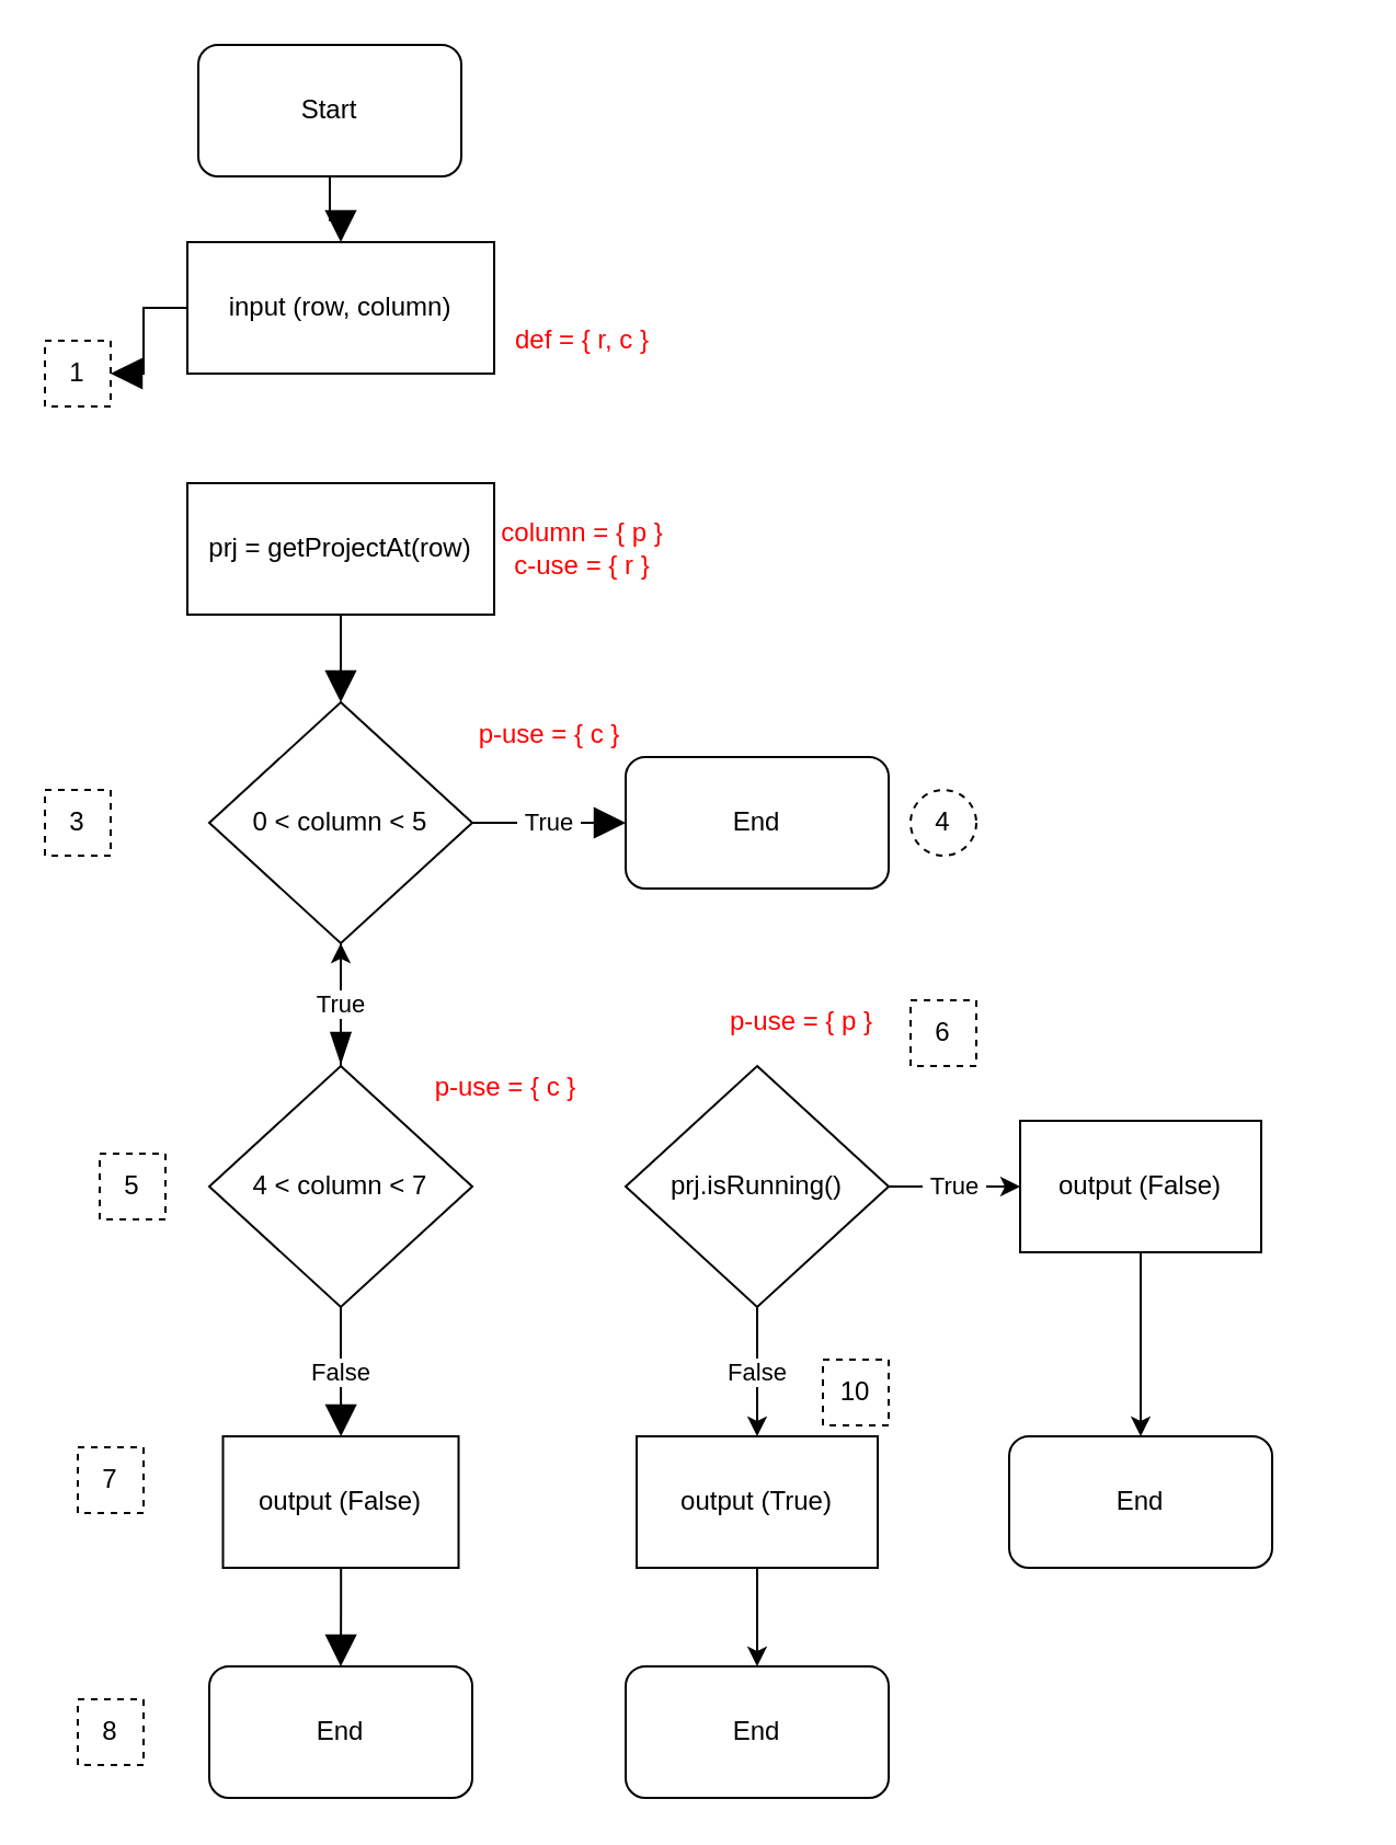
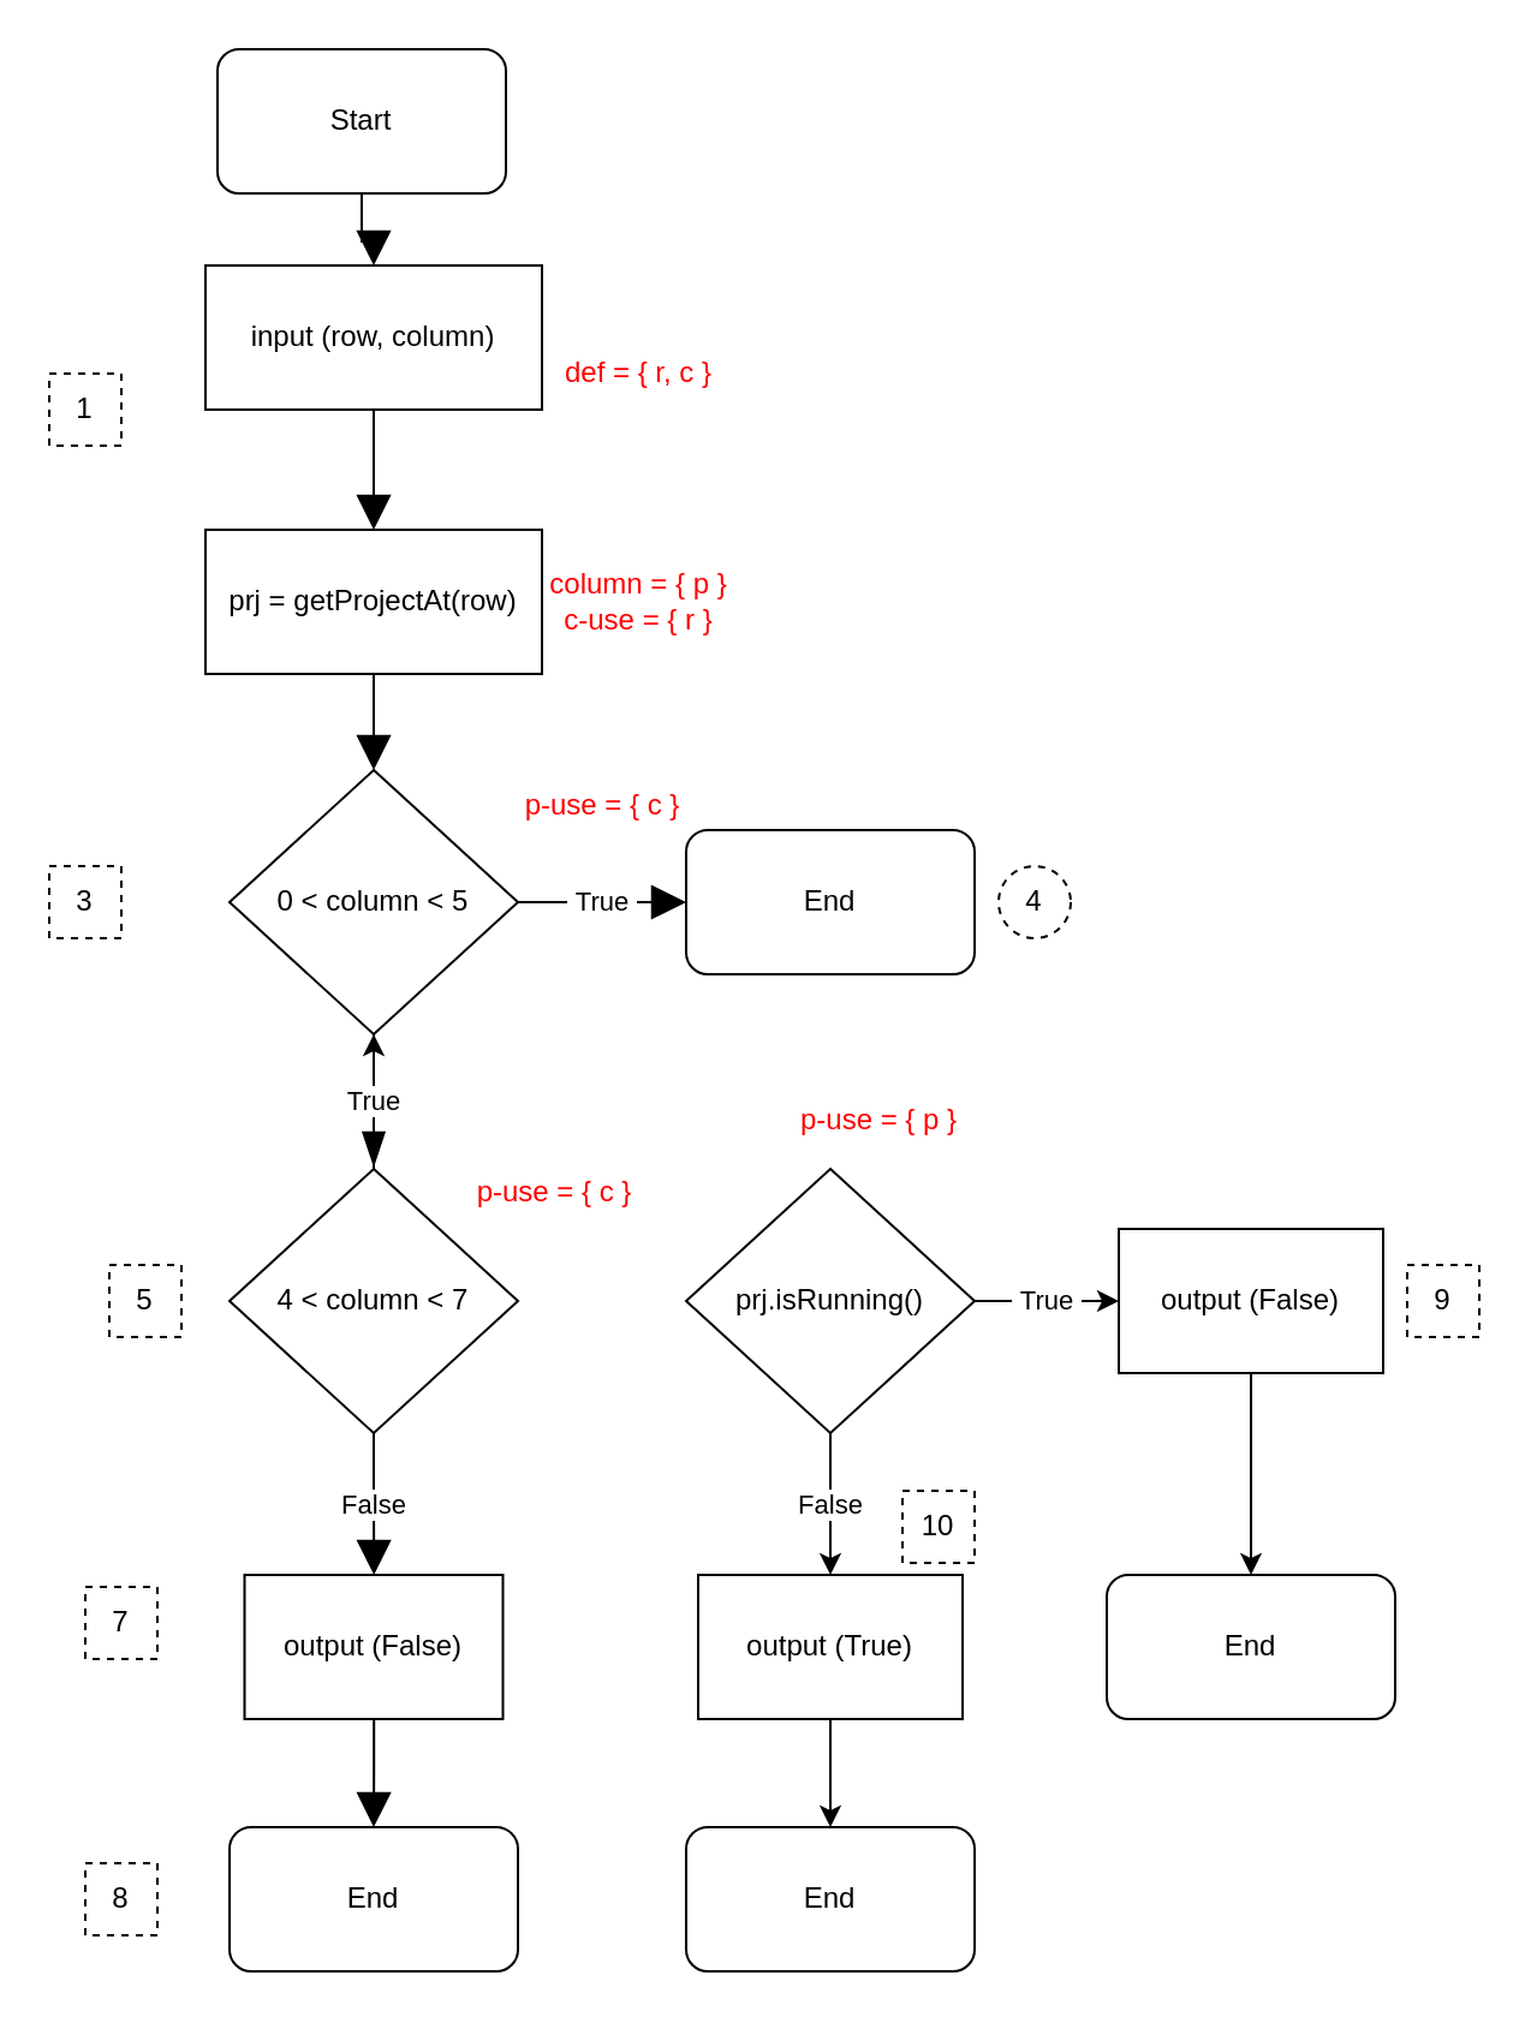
- <mxCell id="4" value="" style="edgeStyle=orthogonalEdgeStyle;rounded=0;orthogonalLoop=1;jettySize=auto;html=1;endArrow=block;endFill=1;endSize=12;" parent="1" source="5" target="11" edge="1"><mxGeometry relative="1" as="geometry" /></mxCell>
+ <mxCell id="4" value="" style="edgeStyle=orthogonalEdgeStyle;rounded=0;orthogonalLoop=1;jettySize=auto;html=1;endArrow=block;endFill=1;endSize=12;" parent="1" source="5" target="21" edge="1"><mxGeometry relative="1" as="geometry" /></mxCell>
- <mxCell id="25" value="6" style="whiteSpace=wrap;html=1;aspect=fixed;dashed=1;" parent="1" vertex="1"><mxGeometry x="415" y="456" width="30" height="30" as="geometry" /></mxCell>
+ <mxCell id="39" value="9" style="whiteSpace=wrap;html=1;aspect=fixed;dashed=1;" vertex="1" parent="1"><mxGeometry x="585" y="526" width="30" height="30" as="geometry" /></mxCell>
